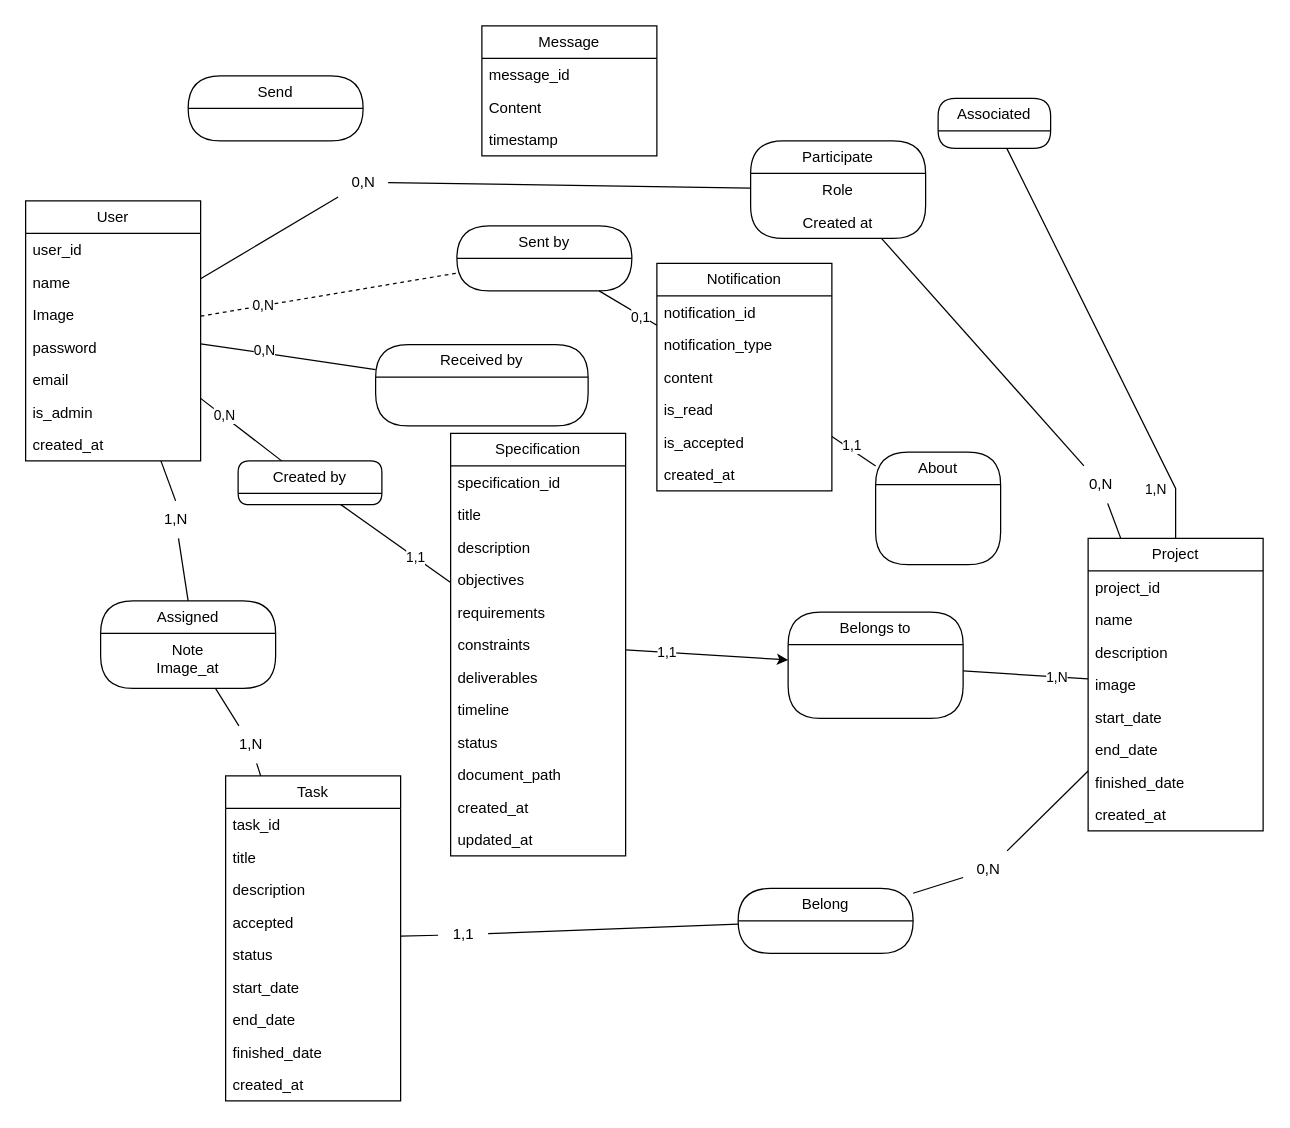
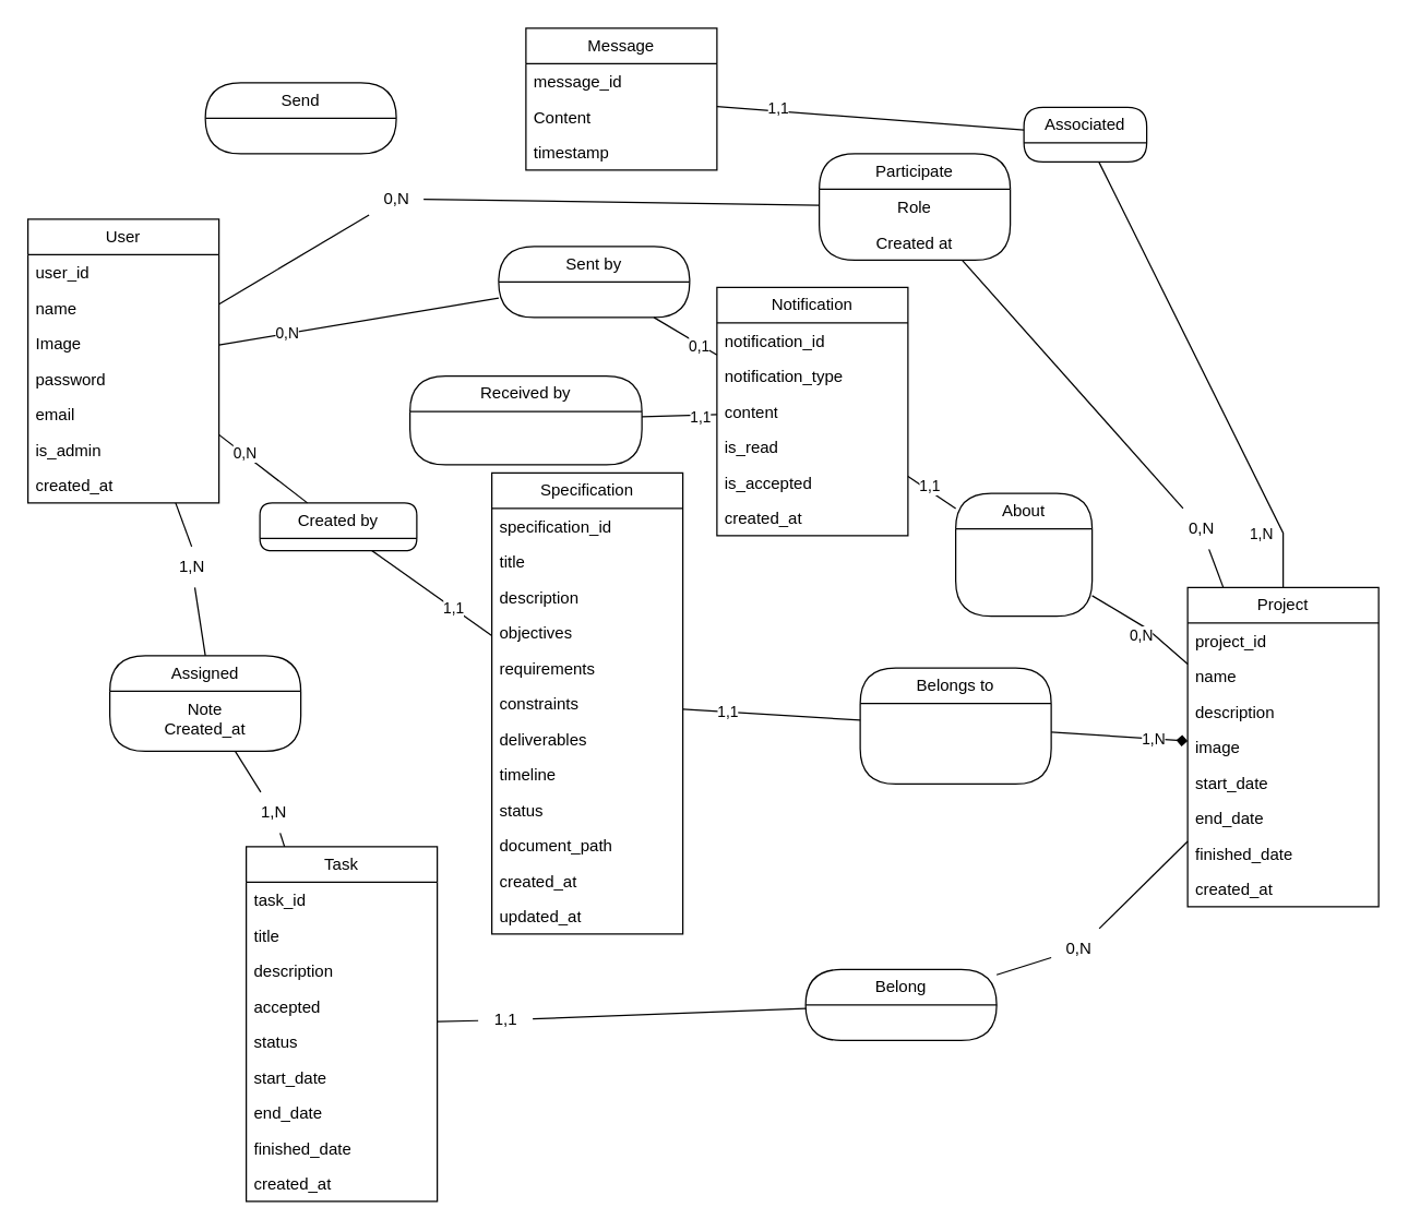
+ <mxCell id="58" style="rounded=0;orthogonalLoop=1;jettySize=auto;html=1;endArrow=none;startFill=0;" parent="1" source="53" target="57" edge="1"><mxGeometry relative="1" as="geometry" /></mxCell>
+ <mxCell id="59" value="1,1" style="edgeLabel;html=1;align=center;verticalAlign=middle;resizable=0;points=[];" parent="58" vertex="1" connectable="0"><mxGeometry x="-0.608" y="2" relative="1" as="geometry"><mxPoint as="offset" /></mxGeometry></mxCell>
- <mxCell id="72" value="" style="rounded=0;orthogonalLoop=1;jettySize=auto;html=1;endArrow=none;startFill=0;dashed=1;" parent="1" source="2" target="74" edge="1"><mxGeometry relative="1" as="geometry"><mxPoint x="250" y="254" as="sourcePoint" /><mxPoint x="450" y="380" as="targetPoint" /><Array as="points" /></mxGeometry></mxCell>
+ <mxCell id="72" value="" style="rounded=0;orthogonalLoop=1;jettySize=auto;html=1;endArrow=none;startFill=0;" parent="1" source="2" target="74" edge="1"><mxGeometry relative="1" as="geometry"><mxPoint x="250" y="254" as="sourcePoint" /><mxPoint x="450" y="380" as="targetPoint" /><Array as="points" /></mxGeometry></mxCell>
- <mxCell id="81" value="" style="rounded=0;orthogonalLoop=1;jettySize=auto;html=1;endArrow=none;startFill=0;" parent="1" source="2" target="78" edge="1"><mxGeometry relative="1" as="geometry"><mxPoint x="457" y="302" as="sourcePoint" /><mxPoint x="560" y="403" as="targetPoint" /><Array as="points" /></mxGeometry></mxCell>
- <mxCell id="82" value="0,N" style="edgeLabel;html=1;align=center;verticalAlign=middle;resizable=0;points=[];" parent="81" vertex="1" connectable="0"><mxGeometry x="-0.28" y="2" relative="1" as="geometry"><mxPoint as="offset" /></mxGeometry></mxCell>
+ <mxCell id="83" value="" style="rounded=0;orthogonalLoop=1;jettySize=auto;html=1;endArrow=none;startFill=0;" parent="1" source="63" target="78" edge="1"><mxGeometry relative="1" as="geometry"><mxPoint x="260" y="316" as="sourcePoint" /><mxPoint x="367" y="400" as="targetPoint" /><Array as="points" /></mxGeometry></mxCell>
+ <mxCell id="84" value="1,1" style="edgeLabel;html=1;align=center;verticalAlign=middle;resizable=0;points=[];" parent="83" vertex="1" connectable="0"><mxGeometry x="-0.545" y="1" relative="1" as="geometry"><mxPoint as="offset" /></mxGeometry></mxCell>
+ <mxCell id="70" style="rounded=0;orthogonalLoop=1;jettySize=auto;html=1;endArrow=none;startFill=0;" parent="1" source="77" target="20" edge="1"><mxGeometry relative="1" as="geometry"><mxPoint x="664" y="238" as="sourcePoint" /><mxPoint x="700" y="278" as="targetPoint" /><Array as="points"><mxPoint x="840" y="460" /></Array></mxGeometry></mxCell>
+ <mxCell id="71" value="0,N" style="edgeLabel;html=1;align=center;verticalAlign=middle;resizable=0;points=[];" parent="70" vertex="1" connectable="0"><mxGeometry x="0.495" relative="1" as="geometry"><mxPoint x="-18" y="-8" as="offset" /></mxGeometry></mxCell>
- <mxCell id="105" value="" style="rounded=0;orthogonalLoop=1;jettySize=auto;html=1;endArrow=classic;startFill=0;" parent="1" source="85" target="107" edge="1"><mxGeometry relative="1" as="geometry"><mxPoint x="460" y="567" as="sourcePoint" /><mxPoint x="870" y="550" as="targetPoint" /></mxGeometry></mxCell>
+ <mxCell id="105" value="" style="rounded=0;orthogonalLoop=1;jettySize=auto;html=1;endArrow=none;startFill=0;" parent="1" source="85" target="107" edge="1"><mxGeometry relative="1" as="geometry"><mxPoint x="460" y="567" as="sourcePoint" /><mxPoint x="870" y="550" as="targetPoint" /></mxGeometry></mxCell>
- <mxCell id="31" value="Note&lt;div&gt;Image_at&lt;/div&gt;" style="text;strokeColor=none;fillColor=none;align=center;verticalAlign=top;spacingLeft=4;spacingRight=4;overflow=hidden;rotatable=0;points=[[0,0.5],[1,0.5]];portConstraint=eastwest;whiteSpace=wrap;html=1;" parent="30" vertex="1"><mxGeometry y="26" width="140" height="44" as="geometry" /></mxCell>
+ <mxCell id="31" value="Note&lt;div&gt;Created_at&lt;/div&gt;" style="text;strokeColor=none;fillColor=none;align=center;verticalAlign=top;spacingLeft=4;spacingRight=4;overflow=hidden;rotatable=0;points=[[0,0.5],[1,0.5]];portConstraint=eastwest;whiteSpace=wrap;html=1;" parent="30" vertex="1"><mxGeometry y="26" width="140" height="44" as="geometry" /></mxCell>
- <mxCell id="98" value="" style="rounded=0;orthogonalLoop=1;jettySize=auto;html=1;endArrow=none;startFill=0;" parent="1" source="107" target="20" edge="1"><mxGeometry relative="1" as="geometry"><mxPoint x="703" y="228" as="sourcePoint" /><mxPoint x="873" y="382" as="targetPoint" /></mxGeometry></mxCell>
+ <mxCell id="98" value="" style="rounded=0;orthogonalLoop=1;jettySize=auto;html=1;endArrow=diamond;startFill=0;" parent="1" source="107" target="20" edge="1"><mxGeometry relative="1" as="geometry"><mxPoint x="703" y="228" as="sourcePoint" /><mxPoint x="873" y="382" as="targetPoint" /></mxGeometry></mxCell>
